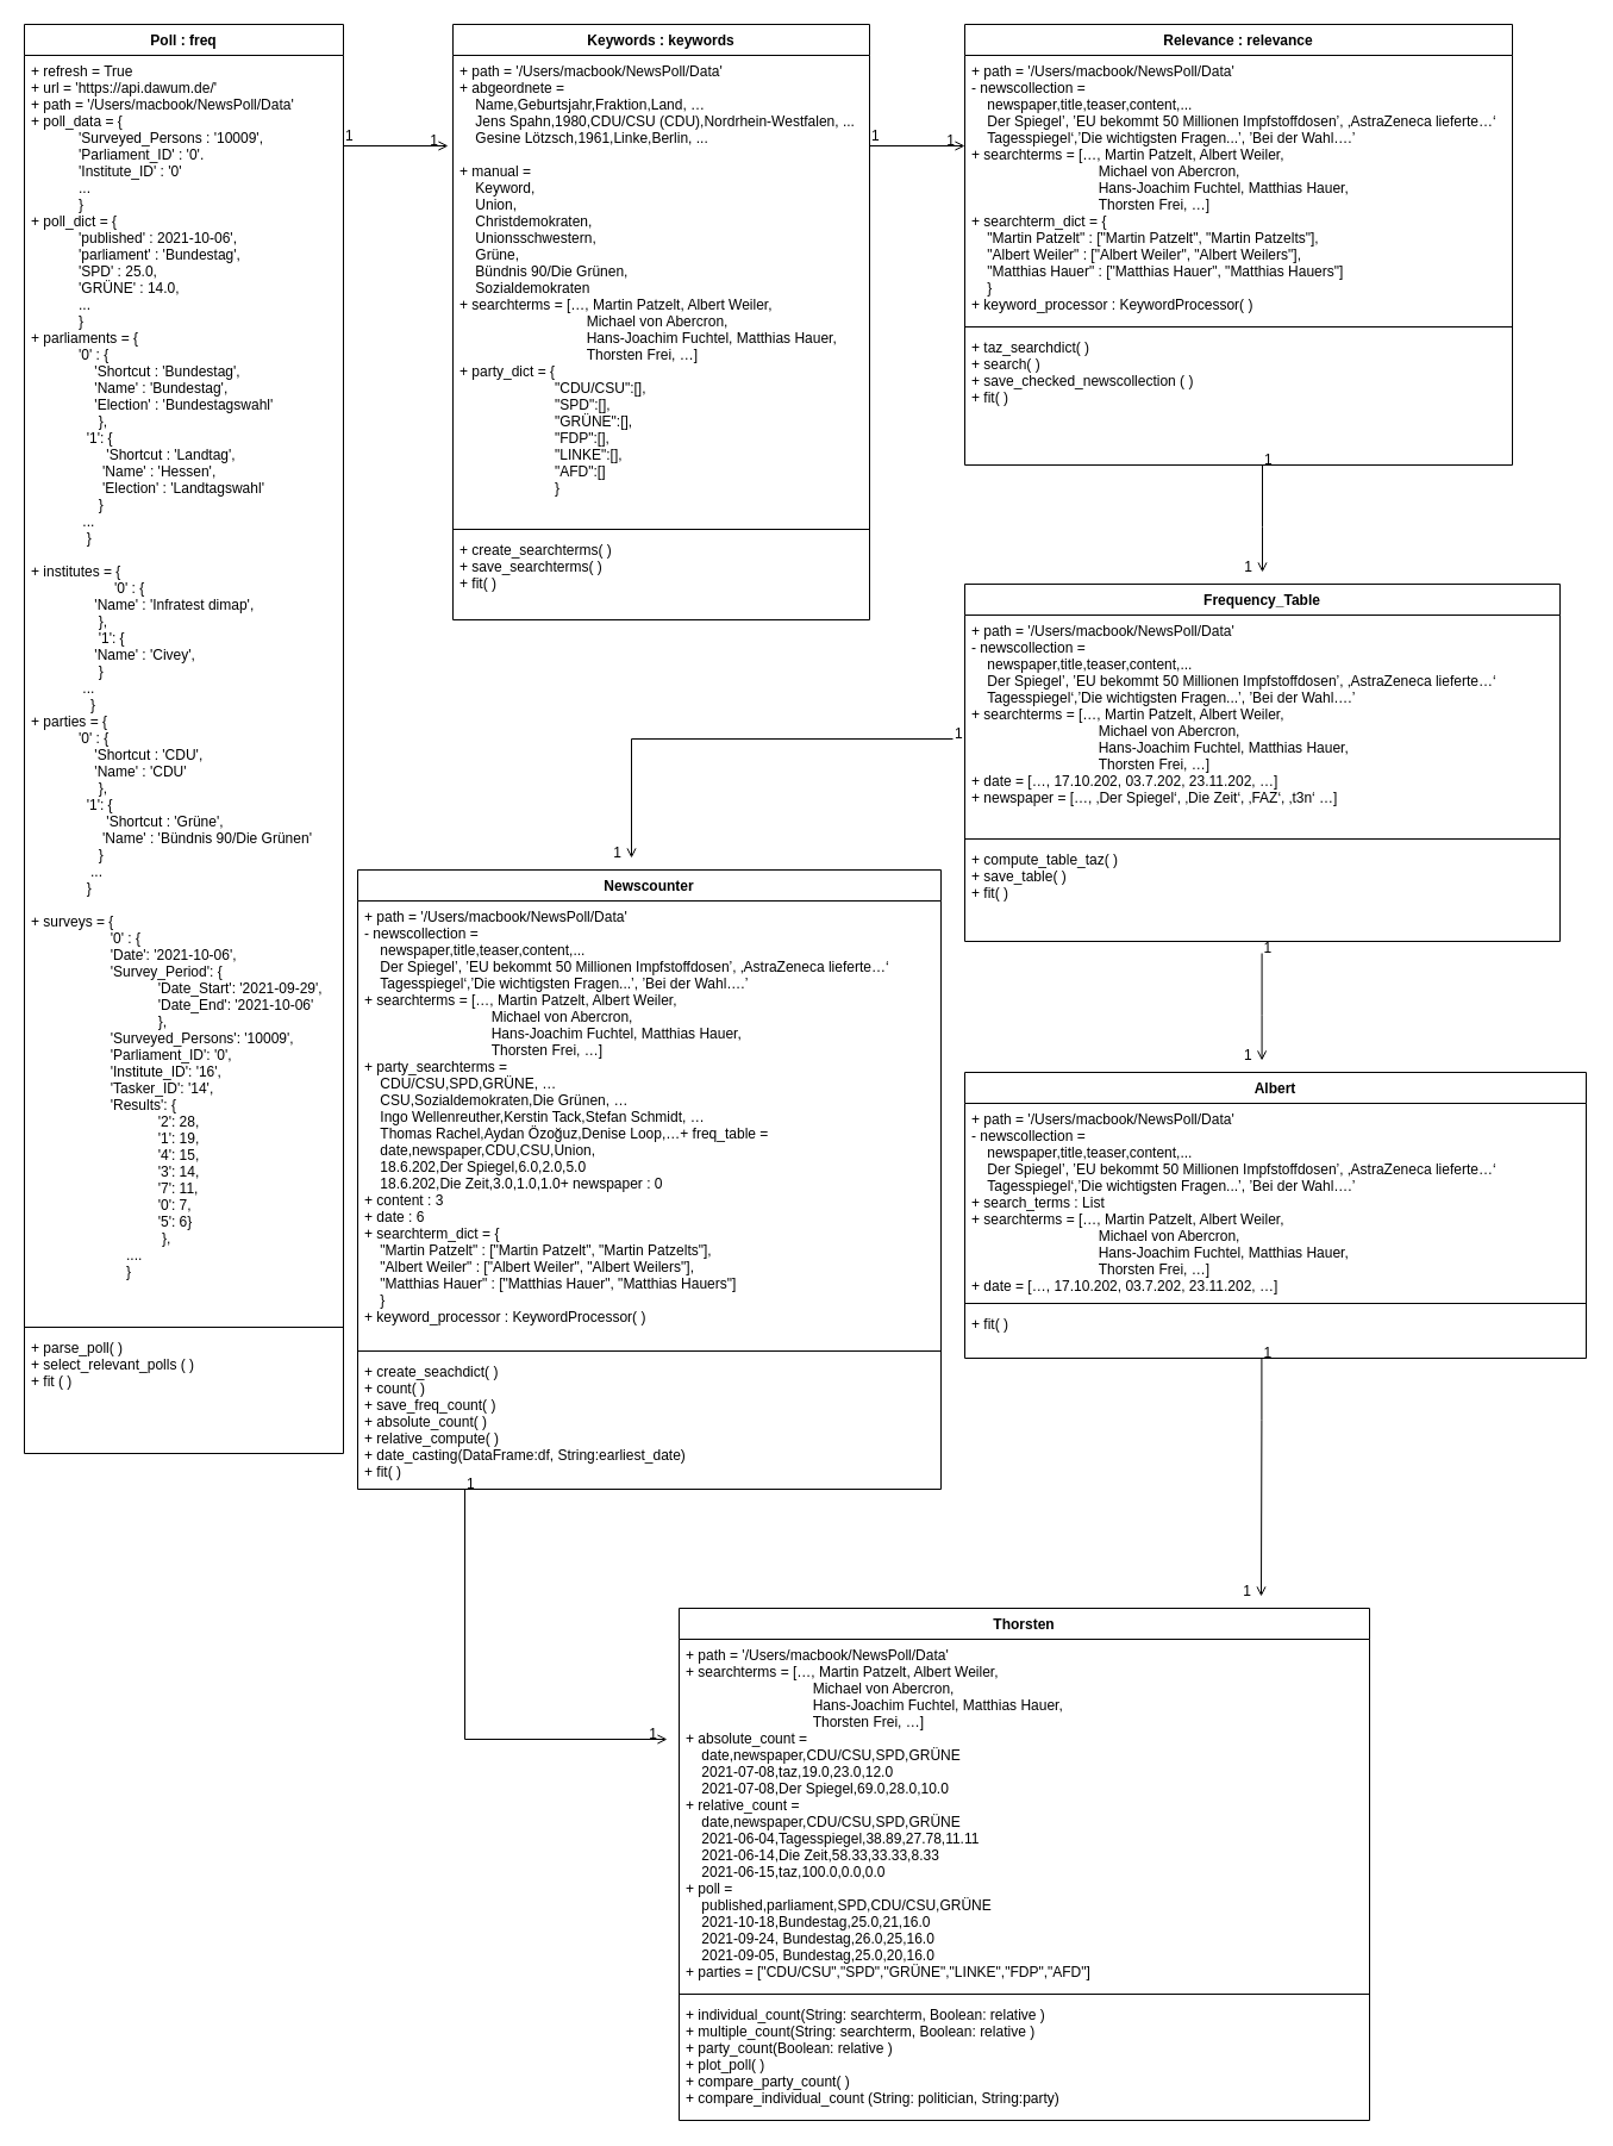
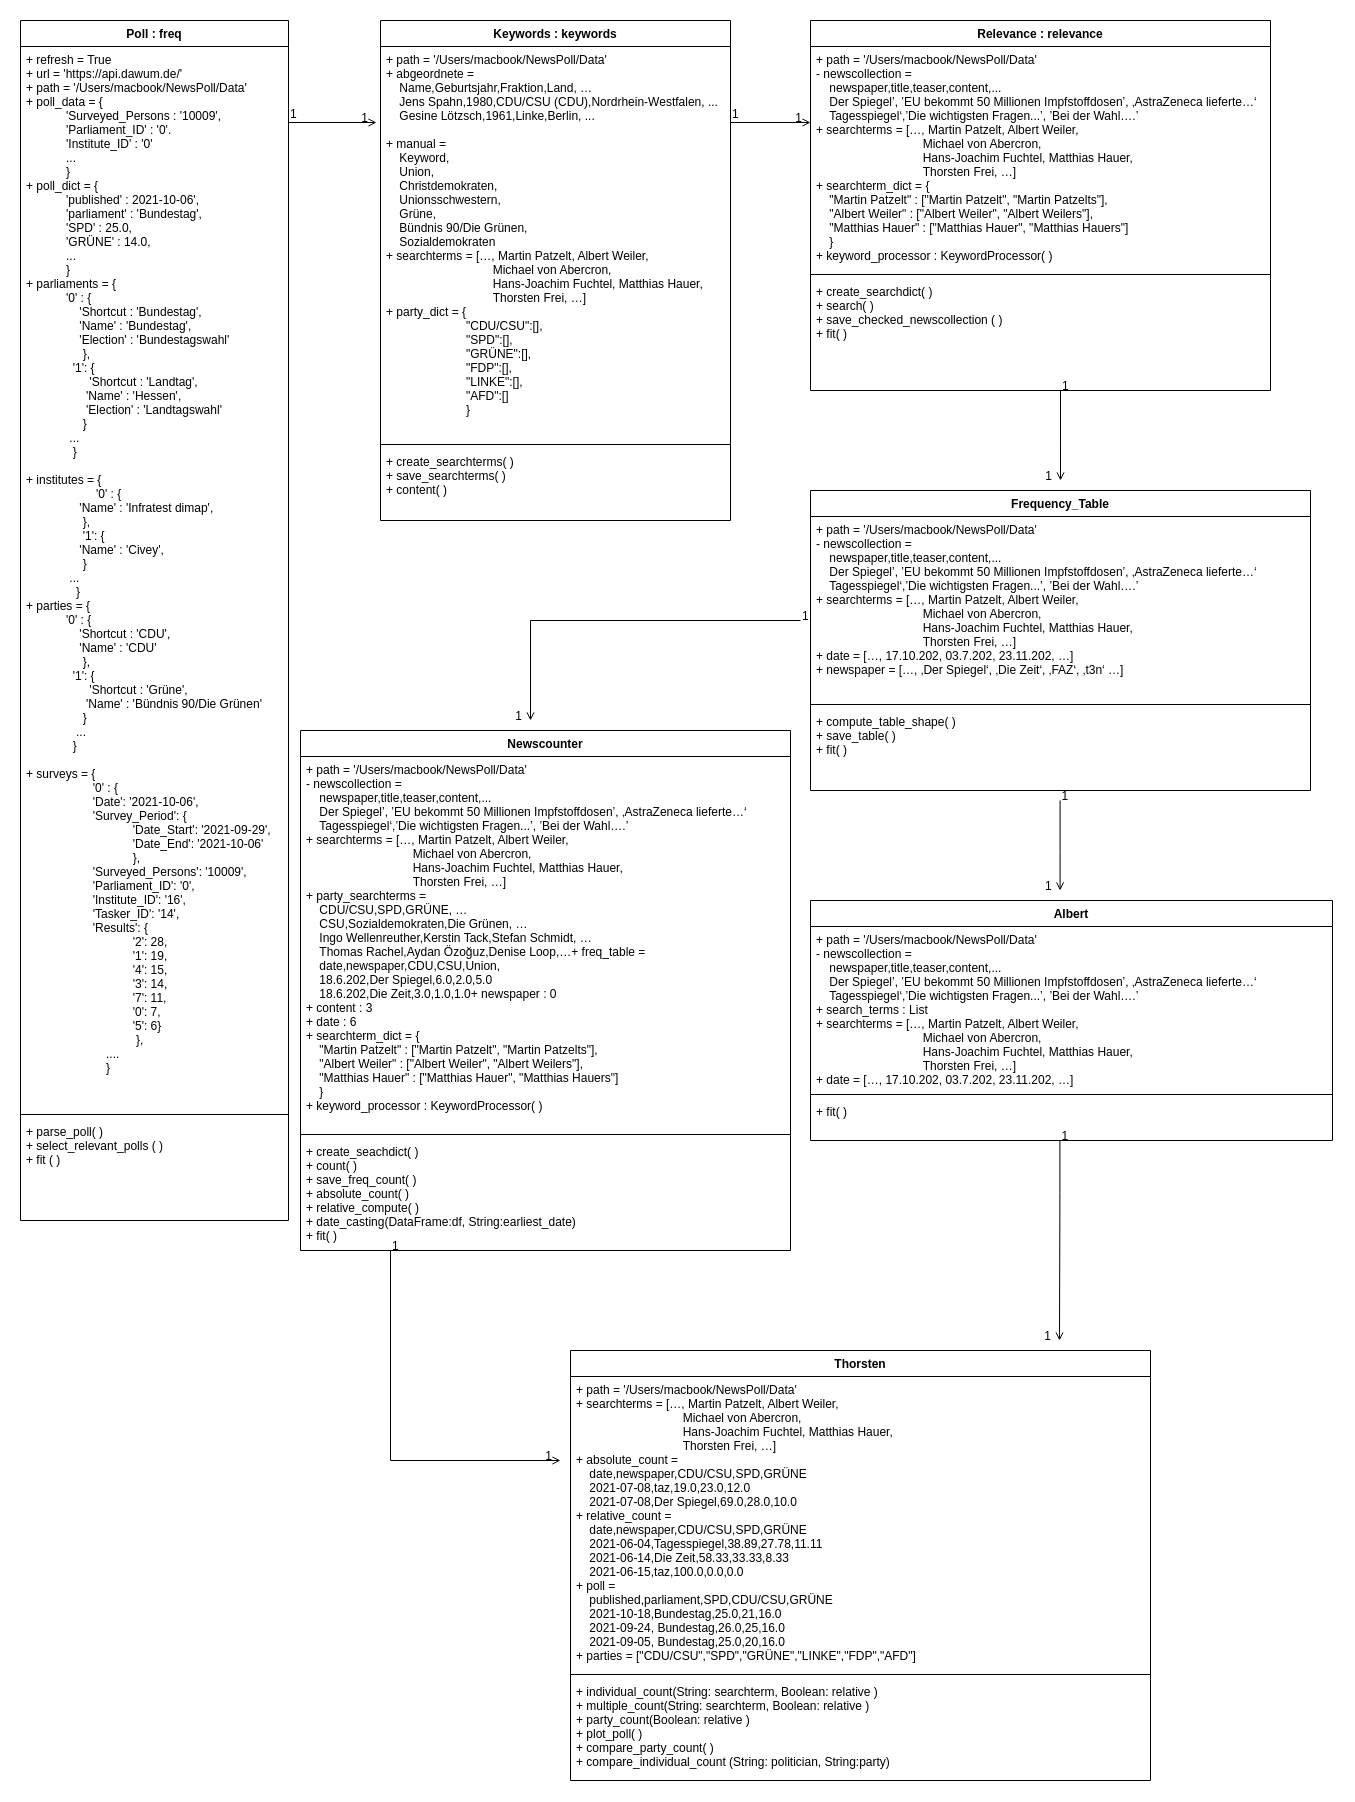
- <mxCell id="13" value="+ taz_searchdict( )&#10;+ search( )&#10;+ save_checked_newscollection ( )&#10;+ fit( )" style="text;align=left;verticalAlign=top;spacingLeft=4;spacingRight=4;overflow=hidden;rotatable=0;points=[[0,0.5],[1,0.5]];portConstraint=eastwest;" parent="10" vertex="1"><mxGeometry y="258" width="460" height="82" as="geometry" /></mxCell>
+ <mxCell id="13" value="+ create_searchdict( )&#10;+ search( )&#10;+ save_checked_newscollection ( )&#10;+ fit( )" style="text;align=left;verticalAlign=top;spacingLeft=4;spacingRight=4;overflow=hidden;rotatable=0;points=[[0,0.5],[1,0.5]];portConstraint=eastwest;" parent="10" vertex="1"><mxGeometry y="258" width="460" height="82" as="geometry" /></mxCell>
- <mxCell id="9" value="+ create_searchterms( )&#10;+ save_searchterms( )&#10;+ fit( )" style="text;align=left;verticalAlign=top;spacingLeft=4;spacingRight=4;overflow=hidden;rotatable=0;points=[[0,0.5],[1,0.5]];portConstraint=eastwest;" parent="6" vertex="1"><mxGeometry y="428" width="350" height="62" as="geometry" /></mxCell>
+ <mxCell id="9" value="+ create_searchterms( )&#10;+ save_searchterms( )&#10;+ content( )" style="text;align=left;verticalAlign=top;spacingLeft=4;spacingRight=4;overflow=hidden;rotatable=0;points=[[0,0.5],[1,0.5]];portConstraint=eastwest;" parent="6" vertex="1"><mxGeometry y="428" width="350" height="62" as="geometry" /></mxCell>
- <mxCell id="18" value="+ compute_table_taz( )&#10;+ save_table( )&#10;+ fit( )" style="text;align=left;verticalAlign=top;spacingLeft=4;spacingRight=4;overflow=hidden;rotatable=0;points=[[0,0.5],[1,0.5]];portConstraint=eastwest;" parent="15" vertex="1"><mxGeometry y="218" width="500" height="82" as="geometry" /></mxCell>
+ <mxCell id="18" value="+ compute_table_shape( )&#10;+ save_table( )&#10;+ fit( )" style="text;align=left;verticalAlign=top;spacingLeft=4;spacingRight=4;overflow=hidden;rotatable=0;points=[[0,0.5],[1,0.5]];portConstraint=eastwest;" parent="15" vertex="1"><mxGeometry y="218" width="500" height="82" as="geometry" /></mxCell>
